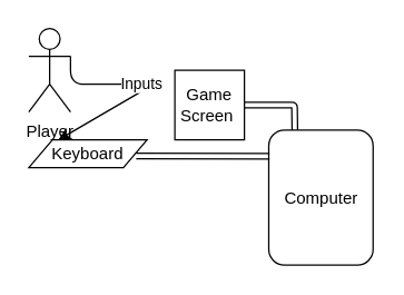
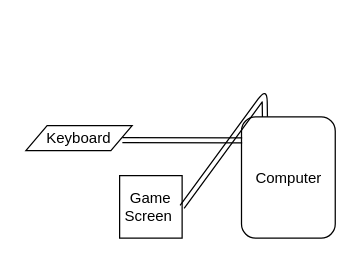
- <mxCell id="3" value="Player" style="shape=umlActor;verticalLabelPosition=bottom;labelBackgroundColor=#ffffff;verticalAlign=top;html=1;outlineConnect=0;" vertex="1" parent="1"><mxGeometry x="20" y="20" width="30" height="60" as="geometry" /></mxCell>
- <mxCell id="8" value="Inputs" style="endArrow=classic;html=1;exitX=1;exitY=0.333;exitDx=0;exitDy=0;exitPerimeter=0;entryX=0.25;entryY=0;entryDx=0;entryDy=0;" edge="1" parent="1" source="3" target="7"><mxGeometry x="-0.115" width="50" height="50" relative="1" as="geometry"><mxPoint x="50" y="210" as="sourcePoint" /><mxPoint x="100" y="160" as="targetPoint" /><Array as="points"><mxPoint x="50" y="60" /><mxPoint x="110" y="60" /></Array><mxPoint as="offset" /></mxGeometry></mxCell>
- <mxCell id="4" value="Game Screen&amp;nbsp;" style="whiteSpace=wrap;html=1;aspect=fixed;" vertex="1" parent="1"><mxGeometry x="125" y="50" width="50" height="50" as="geometry" /></mxCell>
+ <mxCell id="4" value="Game Screen&amp;nbsp;" style="whiteSpace=wrap;html=1;aspect=fixed;" vertex="1" parent="1"><mxGeometry x="95" y="140" width="50" height="50" as="geometry" /></mxCell>
